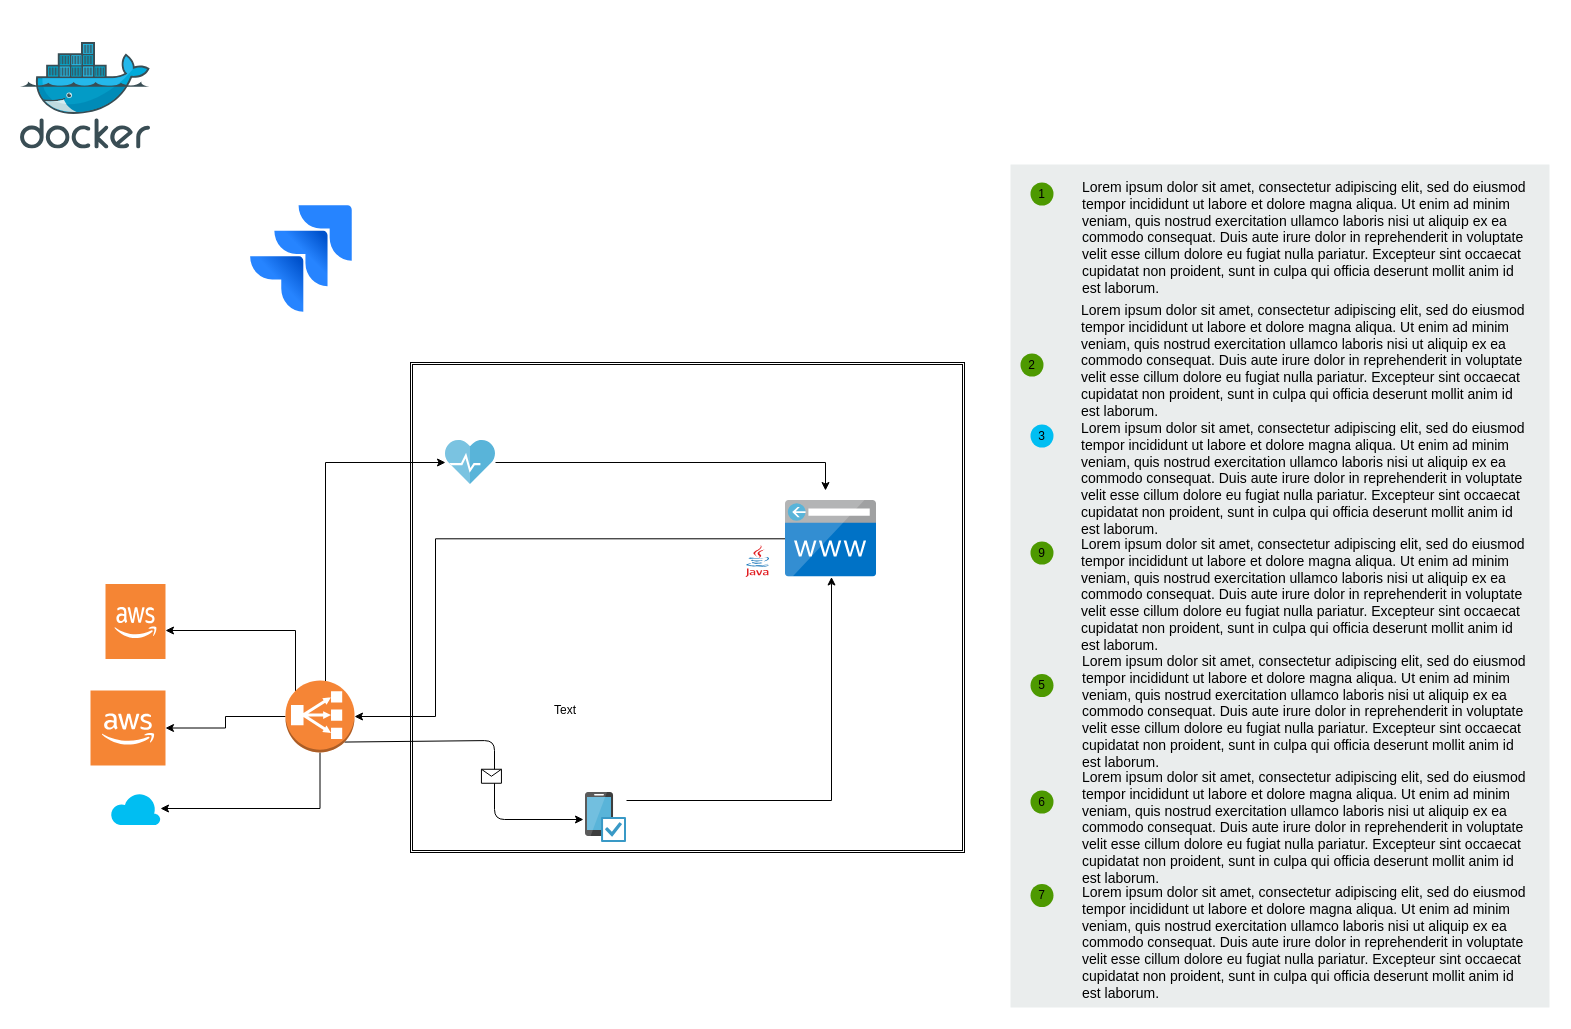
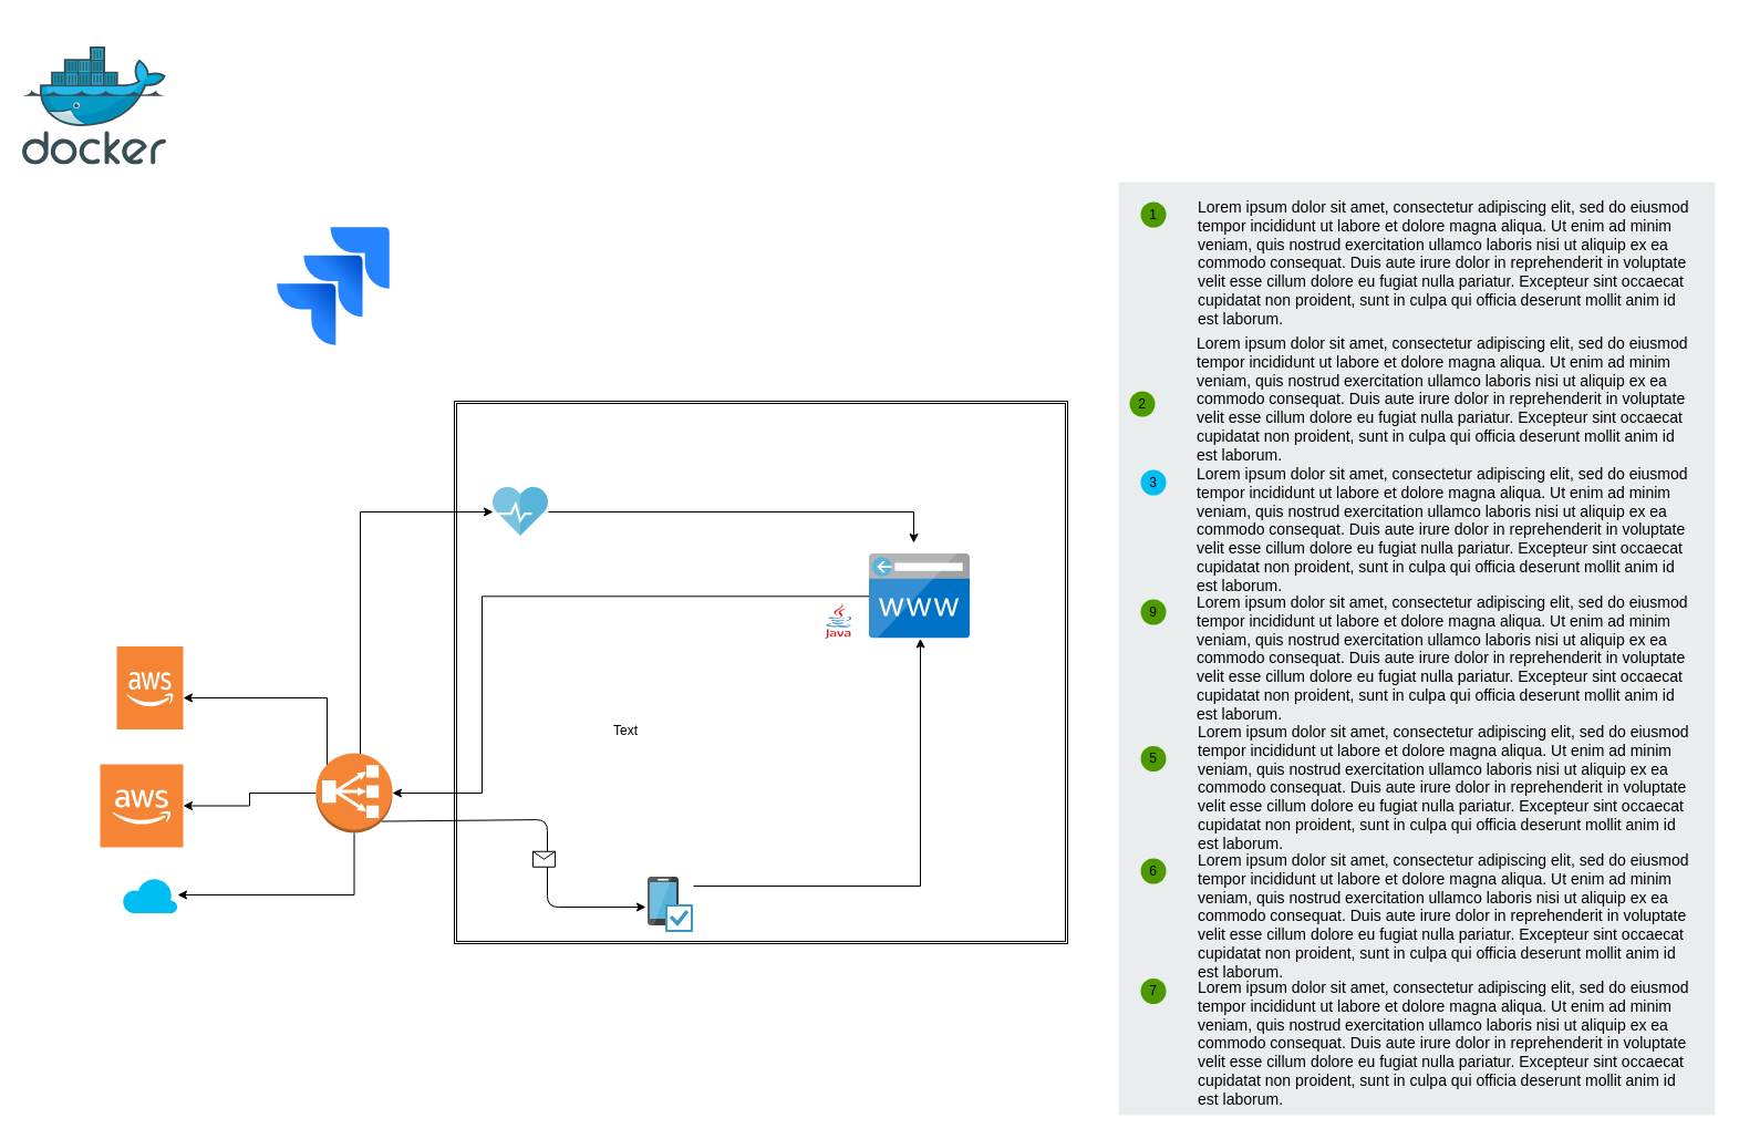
- <mxCell id="35" value="Text" style="text;html=1;strokeColor=none;fillColor=none;align=center;verticalAlign=middle;whiteSpace=wrap;rounded=0;" vertex="1" parent="1"><mxGeometry x="545" y="700" width="40" height="20" as="geometry" /></mxCell>
+ <mxCell id="35" value="Text" style="text;html=1;strokeColor=none;fillColor=none;align=center;verticalAlign=middle;whiteSpace=wrap;rounded=0;" vertex="1" parent="1"><mxGeometry x="545" y="650" width="40" height="20" as="geometry" /></mxCell>
- <mxCell id="16" value="6" style="ellipse;whiteSpace=wrap;html=1;aspect=fixed;fillColor=#4D9900;strokeColor=none;labelBackgroundColor=none;" parent="1" vertex="1"><mxGeometry x="1030" y="790" width="23" height="23" as="geometry" /></mxCell>
+ <mxCell id="16" value="6" style="ellipse;whiteSpace=wrap;html=1;aspect=fixed;fillColor=#4D9900;strokeColor=none;labelBackgroundColor=none;" parent="1" vertex="1"><mxGeometry x="1030" y="775" width="23" height="23" as="geometry" /></mxCell>
